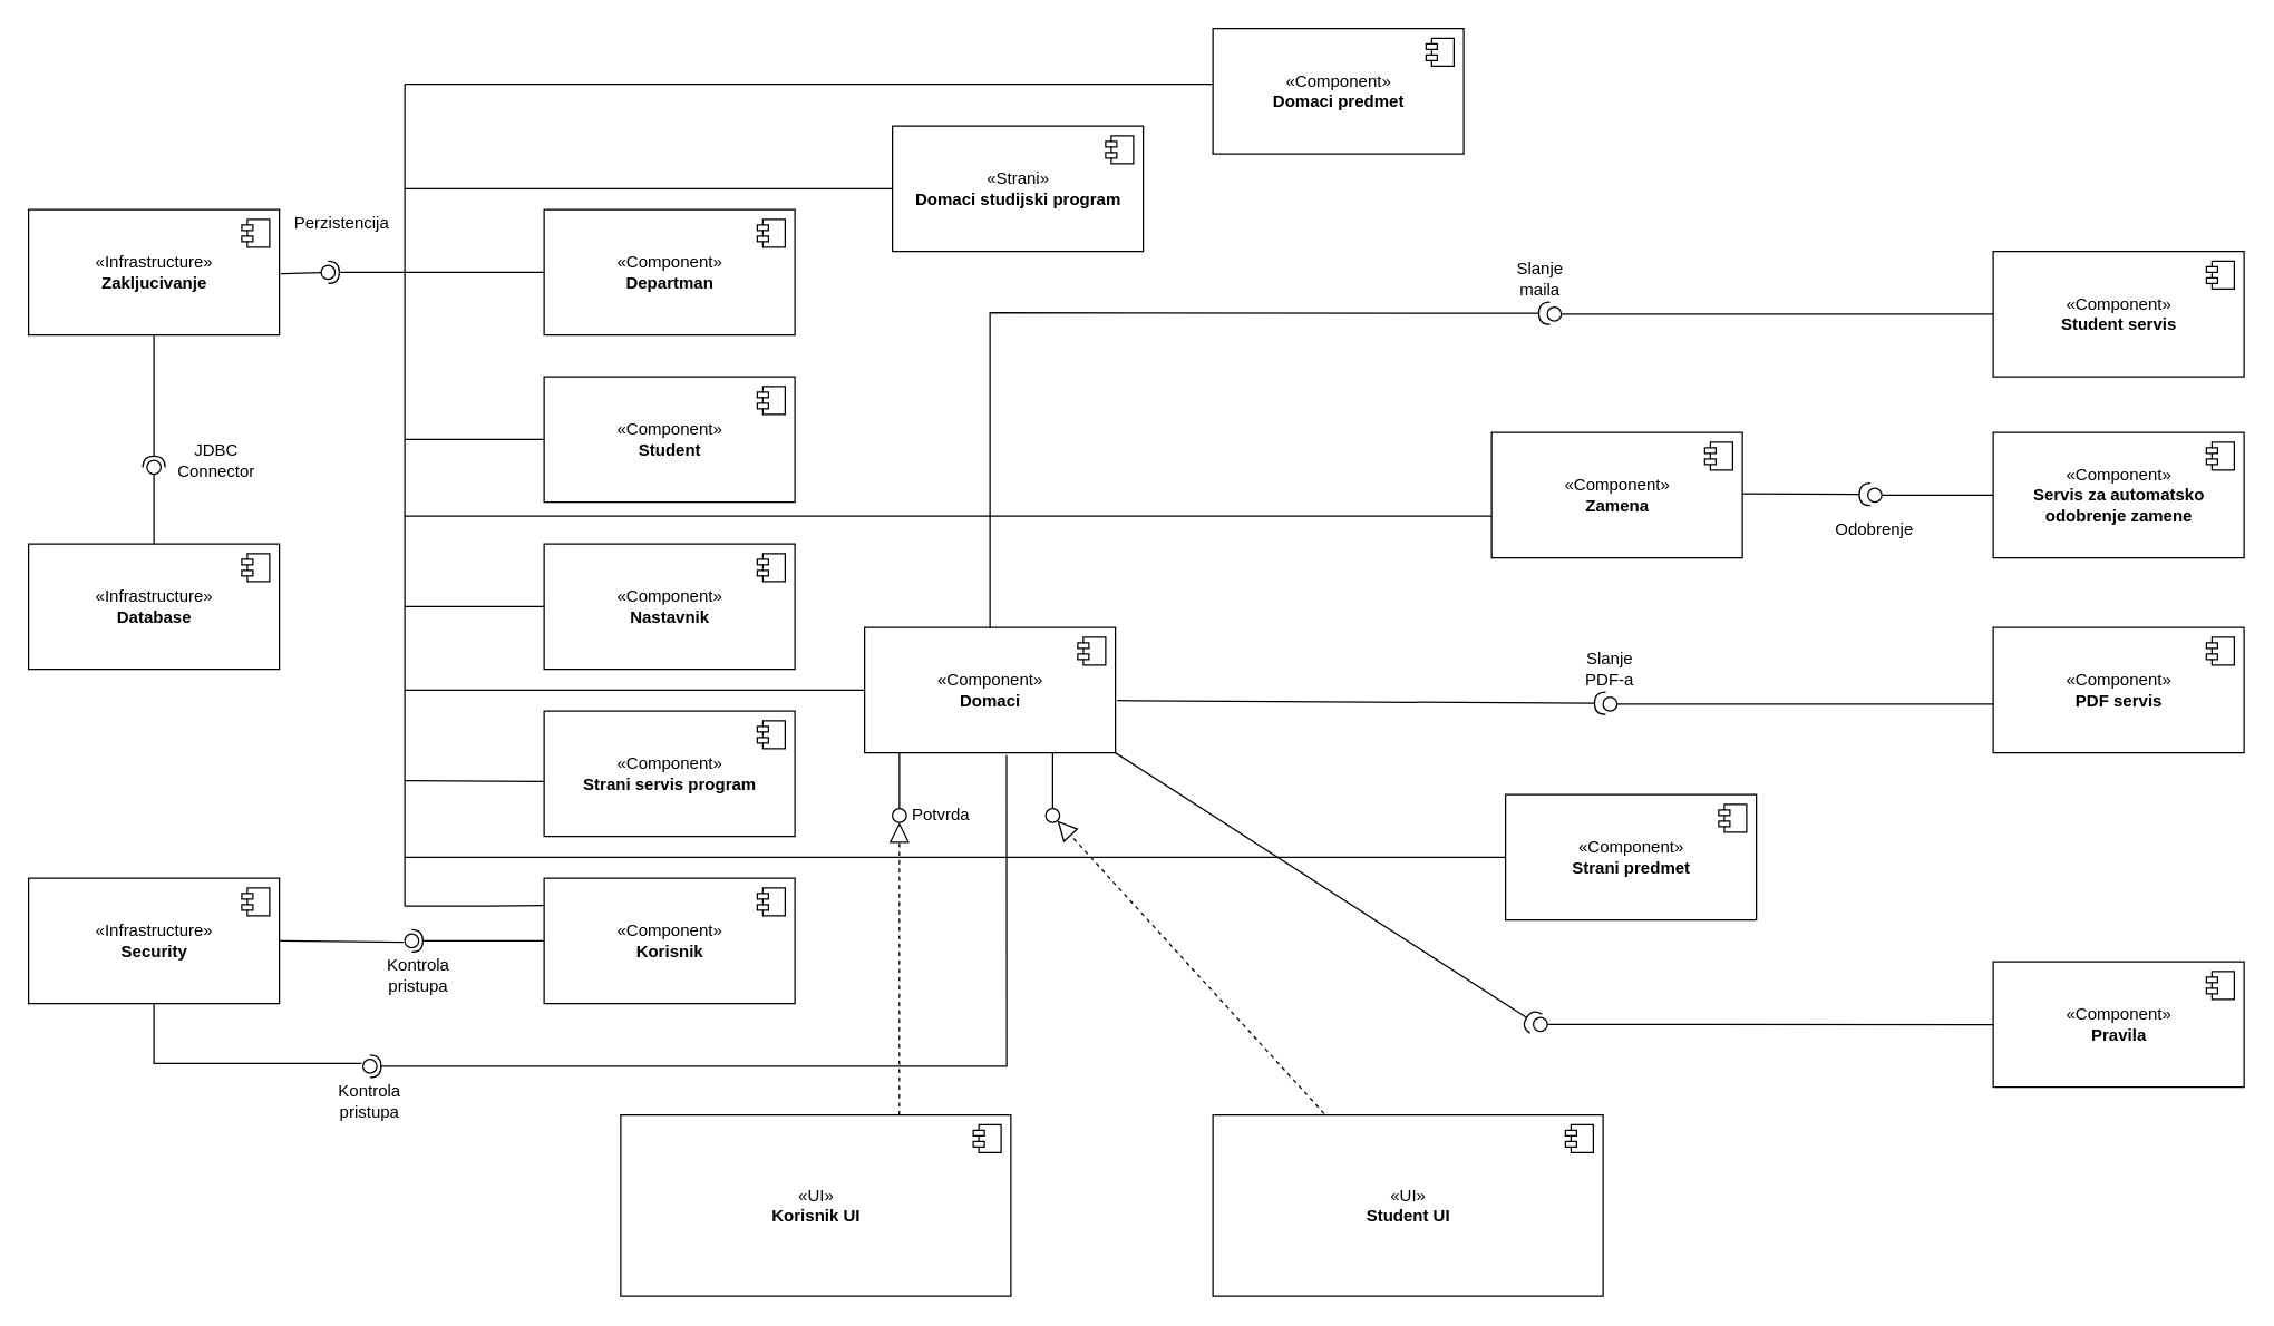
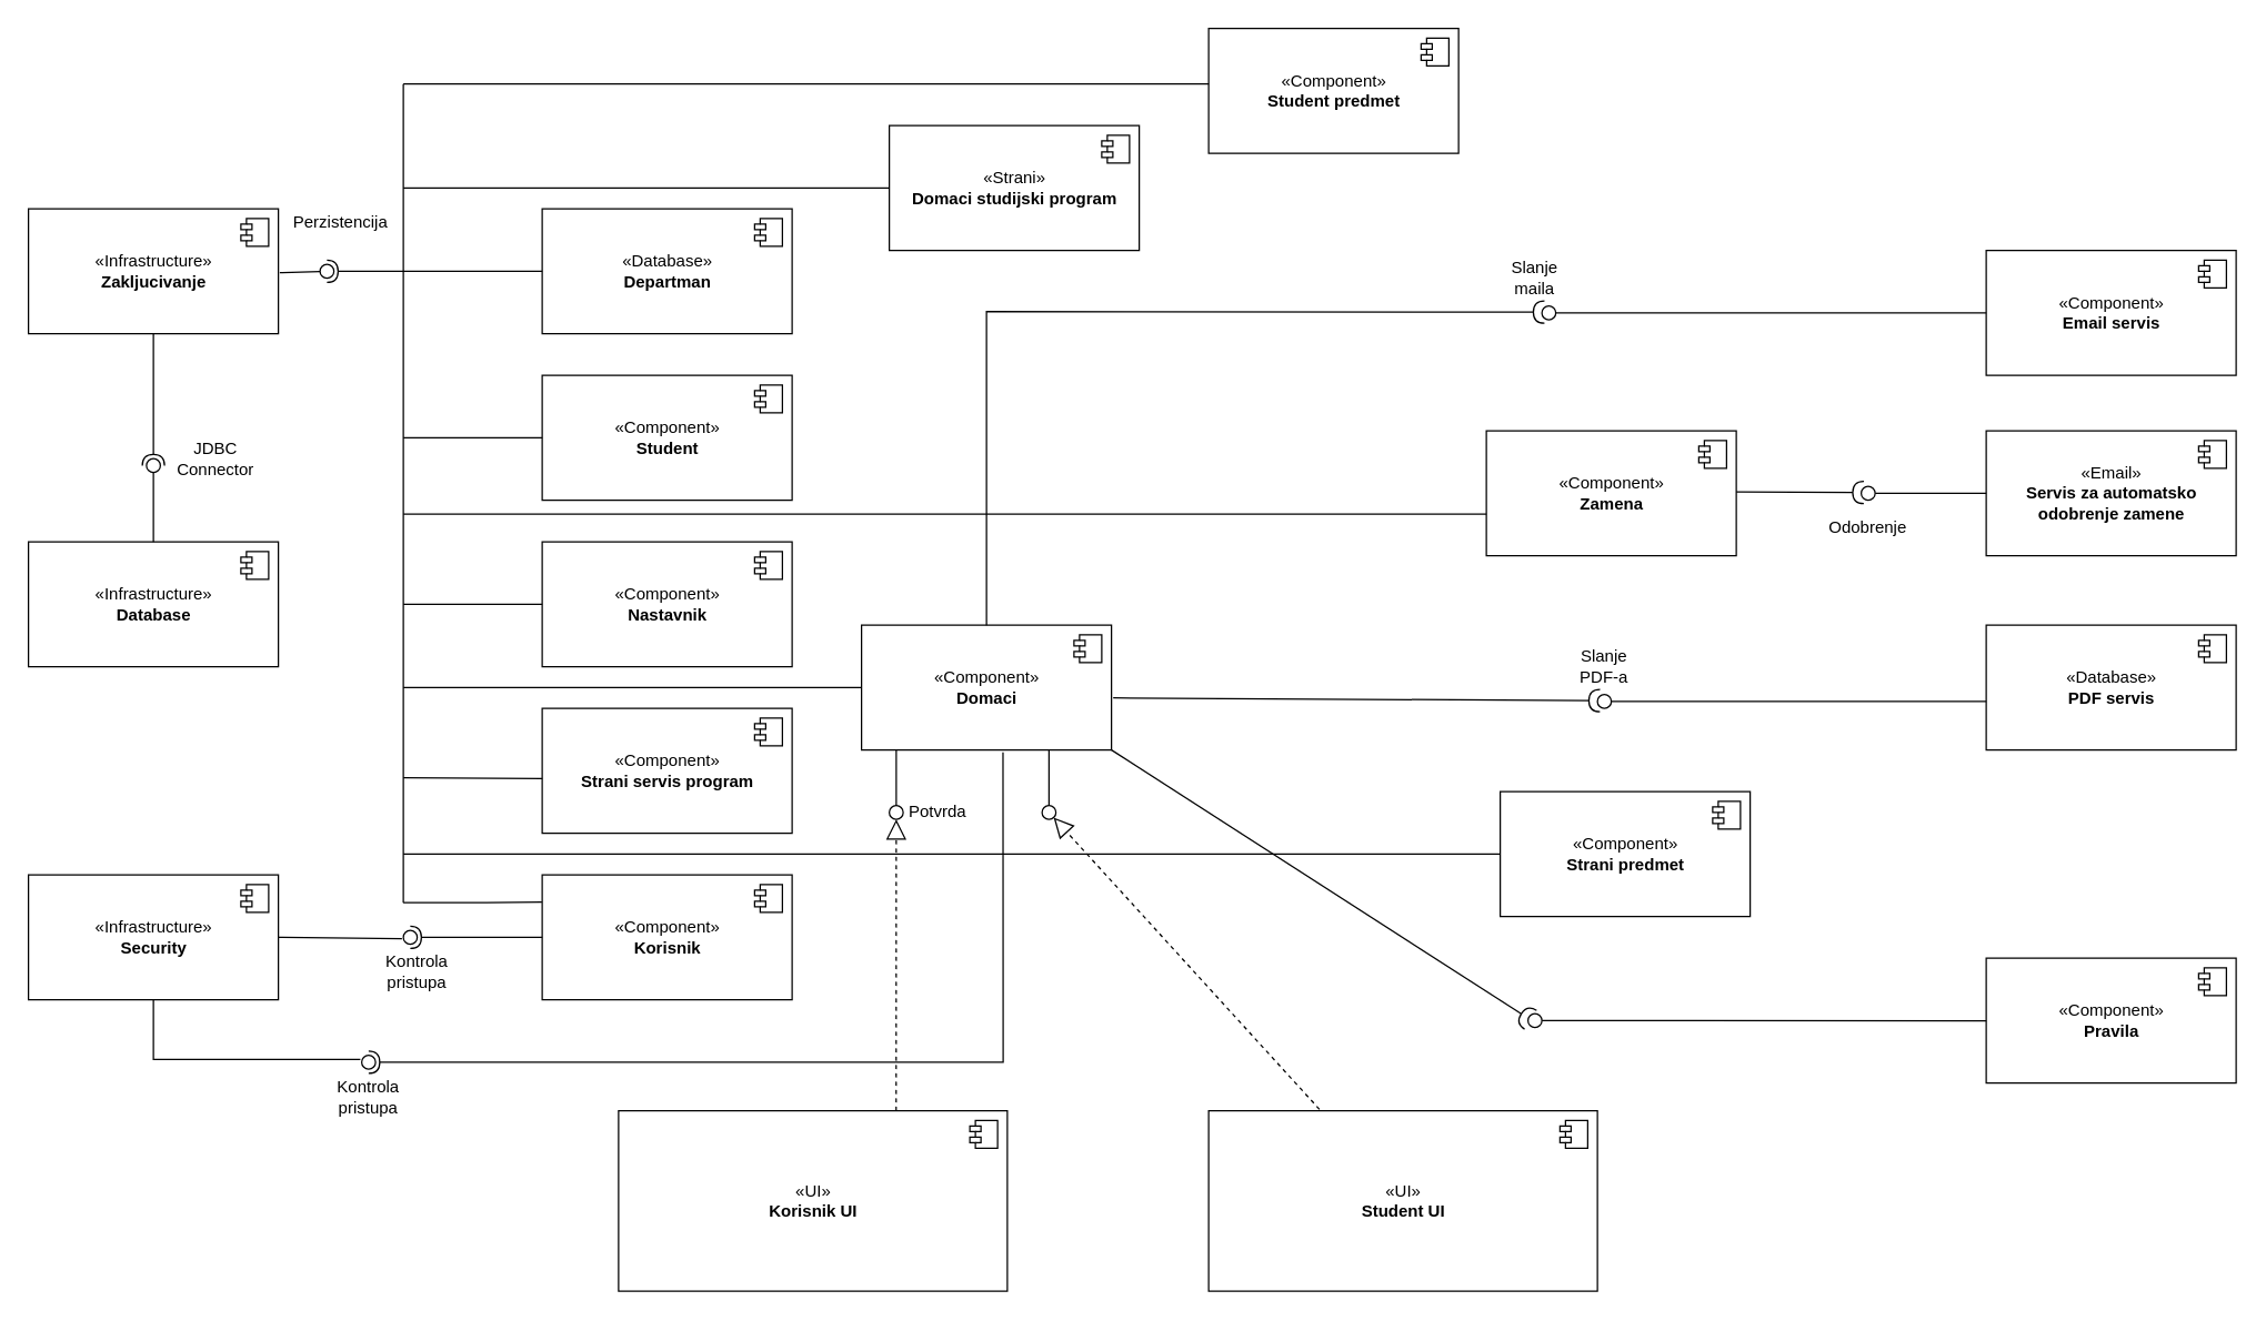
- <mxCell id="21" value="«Component»&lt;br&gt;&lt;b&gt;Domaci predmet&lt;/b&gt;" style="html=1;dropTarget=0;" parent="1" vertex="1"><mxGeometry x="870" y="20" width="180" height="90" as="geometry" /></mxCell>
+ <mxCell id="21" value="«Component»&lt;br&gt;&lt;b&gt;Student predmet&lt;/b&gt;" style="html=1;dropTarget=0;" parent="1" vertex="1"><mxGeometry x="870" y="20" width="180" height="90" as="geometry" /></mxCell>
- <mxCell id="15" value="«Component»&lt;br&gt;&lt;b&gt;Departman&lt;/b&gt;" style="html=1;dropTarget=0;" parent="1" vertex="1"><mxGeometry x="390" y="150" width="180" height="90" as="geometry" /></mxCell>
+ <mxCell id="15" value="«Database»&lt;br&gt;&lt;b&gt;Departman&lt;/b&gt;" style="html=1;dropTarget=0;" parent="1" vertex="1"><mxGeometry x="390" y="150" width="180" height="90" as="geometry" /></mxCell>
- <mxCell id="31" value="«Component»&lt;br&gt;&lt;b&gt;Student servis&lt;/b&gt;" style="html=1;dropTarget=0;" parent="1" vertex="1"><mxGeometry x="1430" y="180" width="180" height="90" as="geometry" /></mxCell>
+ <mxCell id="31" value="«Component»&lt;br&gt;&lt;b&gt;Email servis&lt;/b&gt;" style="html=1;dropTarget=0;" parent="1" vertex="1"><mxGeometry x="1430" y="180" width="180" height="90" as="geometry" /></mxCell>
- <mxCell id="29" value="«Component»&lt;br&gt;&lt;b&gt;Servis za automatsko&lt;br&gt;odobrenje zamene&lt;/b&gt;" style="html=1;dropTarget=0;" parent="1" vertex="1"><mxGeometry x="1430" y="310" width="180" height="90" as="geometry" /></mxCell>
+ <mxCell id="29" value="«Email»&lt;br&gt;&lt;b&gt;Servis za automatsko&lt;br&gt;odobrenje zamene&lt;/b&gt;" style="html=1;dropTarget=0;" parent="1" vertex="1"><mxGeometry x="1430" y="310" width="180" height="90" as="geometry" /></mxCell>
- <mxCell id="33" value="«Component»&lt;br&gt;&lt;b&gt;PDF servis&lt;/b&gt;" style="html=1;dropTarget=0;" parent="1" vertex="1"><mxGeometry x="1430" y="450" width="180" height="90" as="geometry" /></mxCell>
+ <mxCell id="33" value="«Database»&lt;br&gt;&lt;b&gt;PDF servis&lt;/b&gt;" style="html=1;dropTarget=0;" parent="1" vertex="1"><mxGeometry x="1430" y="450" width="180" height="90" as="geometry" /></mxCell>
